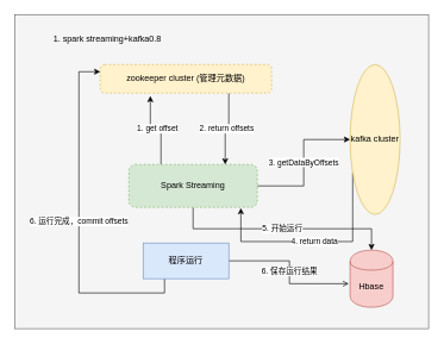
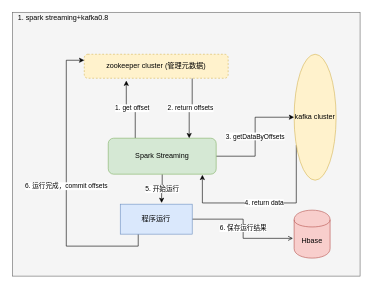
- <mxCell id="7" value="1. spark streaming+kafka0.8" style="text;html=1;strokeColor=none;fillColor=none;align=center;verticalAlign=middle;whiteSpace=wrap;rounded=0;" vertex="1" parent="1"><mxGeometry x="65" y="45" width="170" height="20" as="geometry" /></mxCell>
+ <mxCell id="7" value="1. spark streaming+kafka0.8" style="text;html=1;strokeColor=none;fillColor=none;align=center;verticalAlign=middle;whiteSpace=wrap;rounded=0;" vertex="1" parent="1"><mxGeometry x="20" y="20" width="170" height="20" as="geometry" /></mxCell>
- <mxCell id="6" value="Spark Streaming" style="rounded=1;whiteSpace=wrap;html=1;fillColor=#d5e8d4;strokeColor=#82b366;dashed=1;" vertex="1" parent="1"><mxGeometry x="180" y="230" width="180" height="60" as="geometry" /></mxCell>
+ <mxCell id="6" value="Spark Streaming" style="rounded=1;whiteSpace=wrap;html=1;fillColor=#d5e8d4;strokeColor=#82b366;" vertex="1" parent="1"><mxGeometry x="180" y="230" width="180" height="60" as="geometry" /></mxCell>
- <mxCell id="5" value="5. 开始运行" style="edgeStyle=orthogonalEdgeStyle;rounded=0;orthogonalLoop=1;jettySize=auto;html=1;exitX=0.5;exitY=1;exitDx=0;exitDy=0;" edge="1" parent="1" source="6" target="15"><mxGeometry relative="1" as="geometry" /></mxCell>
+ <mxCell id="5" value="5. 开始运行" style="edgeStyle=orthogonalEdgeStyle;rounded=0;orthogonalLoop=1;jettySize=auto;html=1;exitX=0.5;exitY=1;exitDx=0;exitDy=0;entryX=0.575;entryY=-0.04;entryDx=0;entryDy=0;entryPerimeter=0;" edge="1" parent="1" source="6" target="14"><mxGeometry relative="1" as="geometry" /></mxCell>
